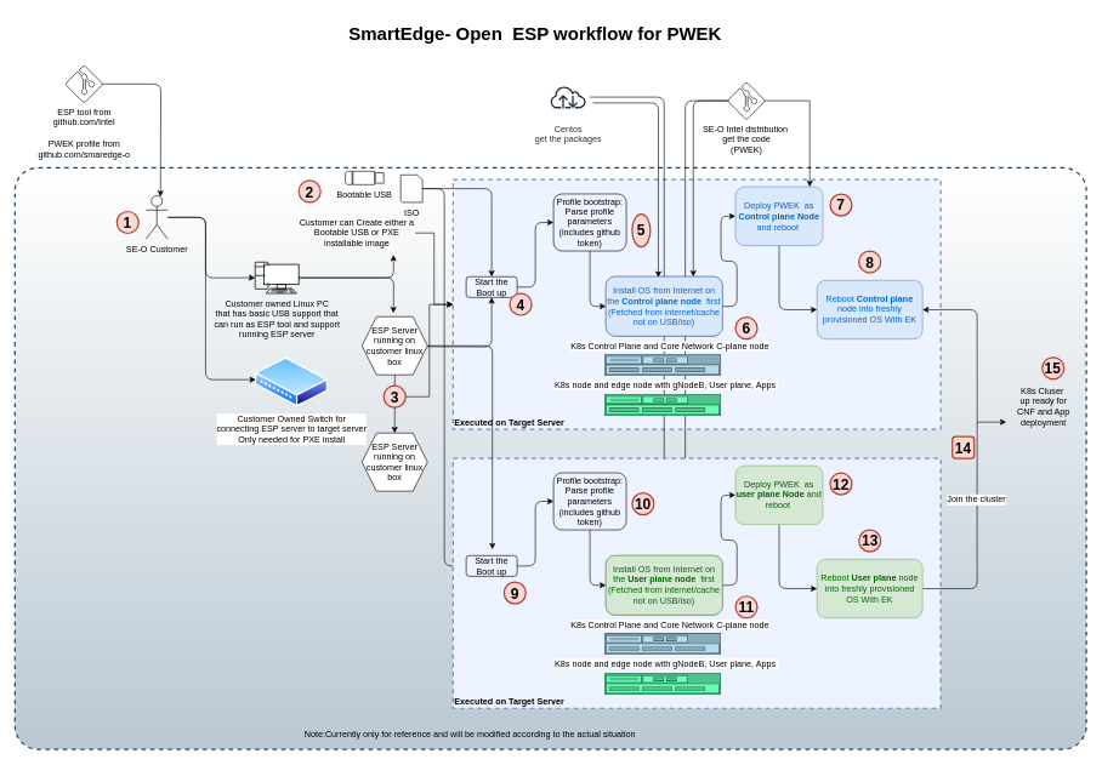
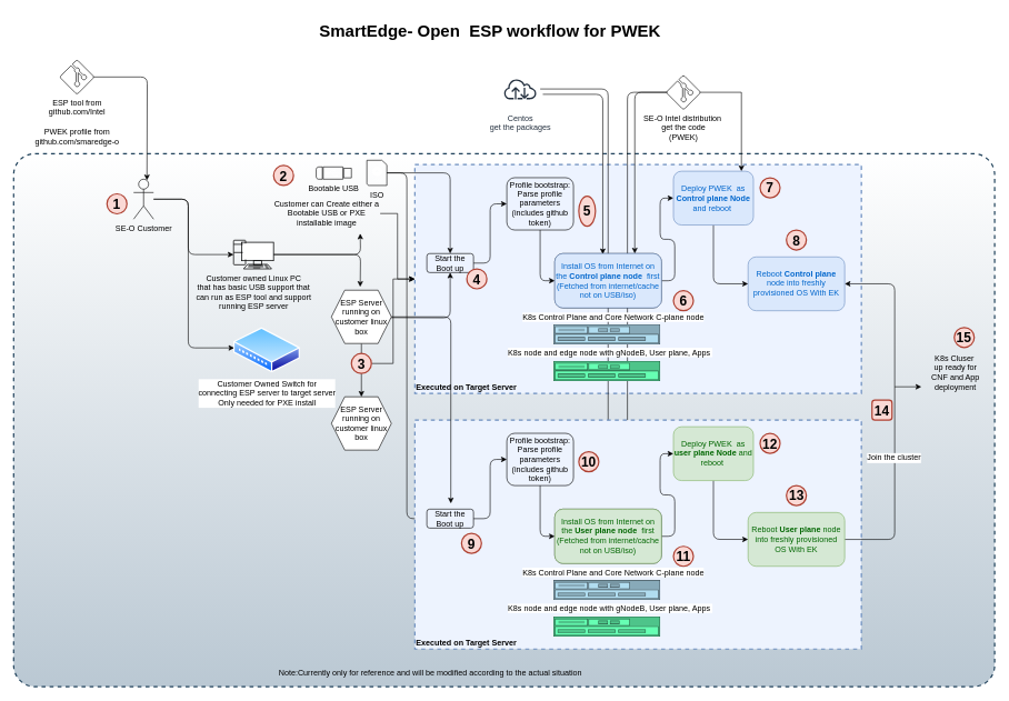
- <mxCell id="10" value="Bootable USB" style="pointerEvents=1;shadow=0;dashed=0;html=1;fillColor=none;labelPosition=center;verticalLabelPosition=bottom;verticalAlign=top;align=center;outlineConnect=0;shape=mxgraph.veeam.usb;" parent="1" vertex="1"><mxGeometry x="474" y="235" width="52.8" height="18.4" as="geometry" /></mxCell>
+ <mxCell id="10" value="Bootable USB" style="pointerEvents=1;shadow=0;dashed=0;html=1;fillColor=none;labelPosition=center;verticalLabelPosition=bottom;verticalAlign=top;align=center;outlineConnect=0;shape=mxgraph.veeam.usb;" parent="1" vertex="1"><mxGeometry x="474" y="250" width="52.8" height="18.4" as="geometry" /></mxCell>
